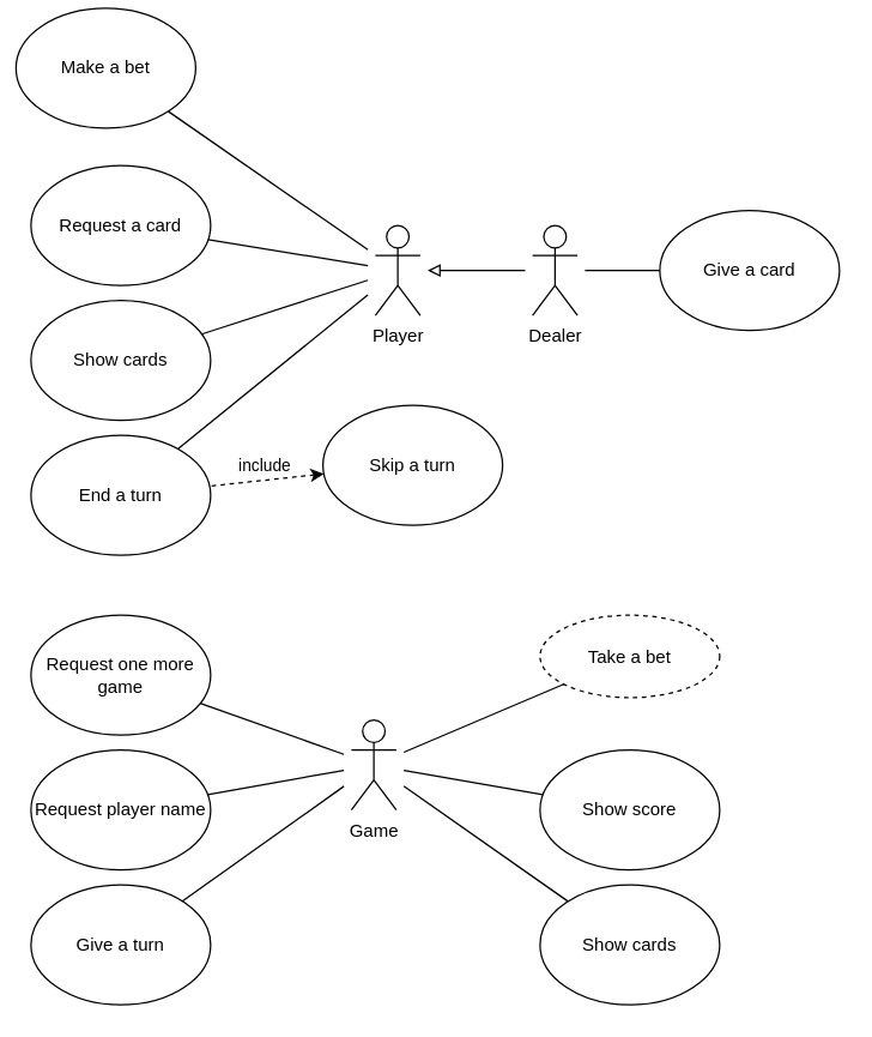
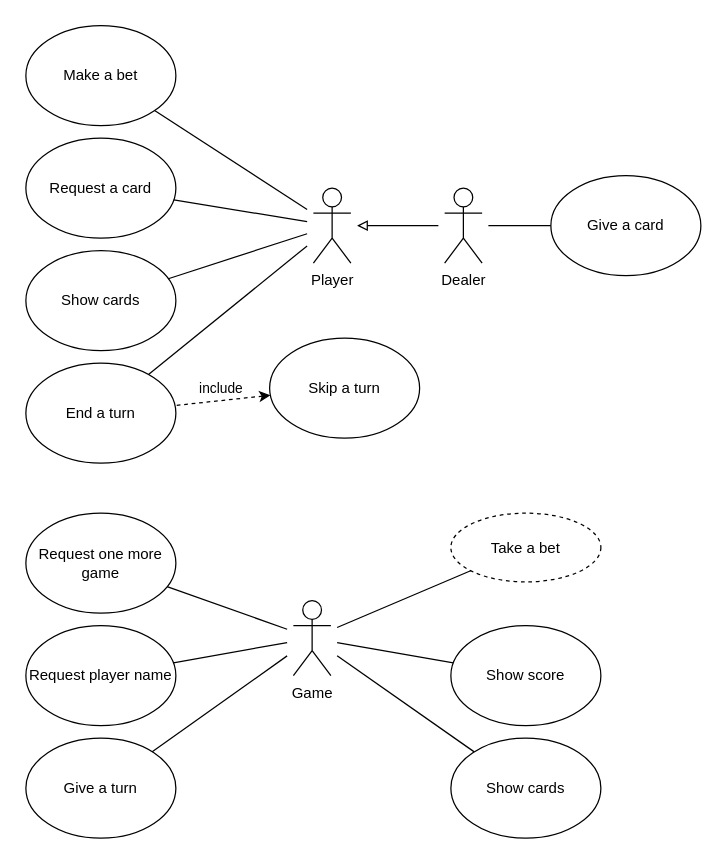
- <mxCell id="10" value="Make a bet" style="ellipse;whiteSpace=wrap;html=1;" vertex="1" parent="1"><mxGeometry x="10" y="5" width="120" height="80" as="geometry" /></mxCell>
+ <mxCell id="10" value="Make a bet" style="ellipse;whiteSpace=wrap;html=1;" vertex="1" parent="1"><mxGeometry x="20" y="20" width="120" height="80" as="geometry" /></mxCell>
